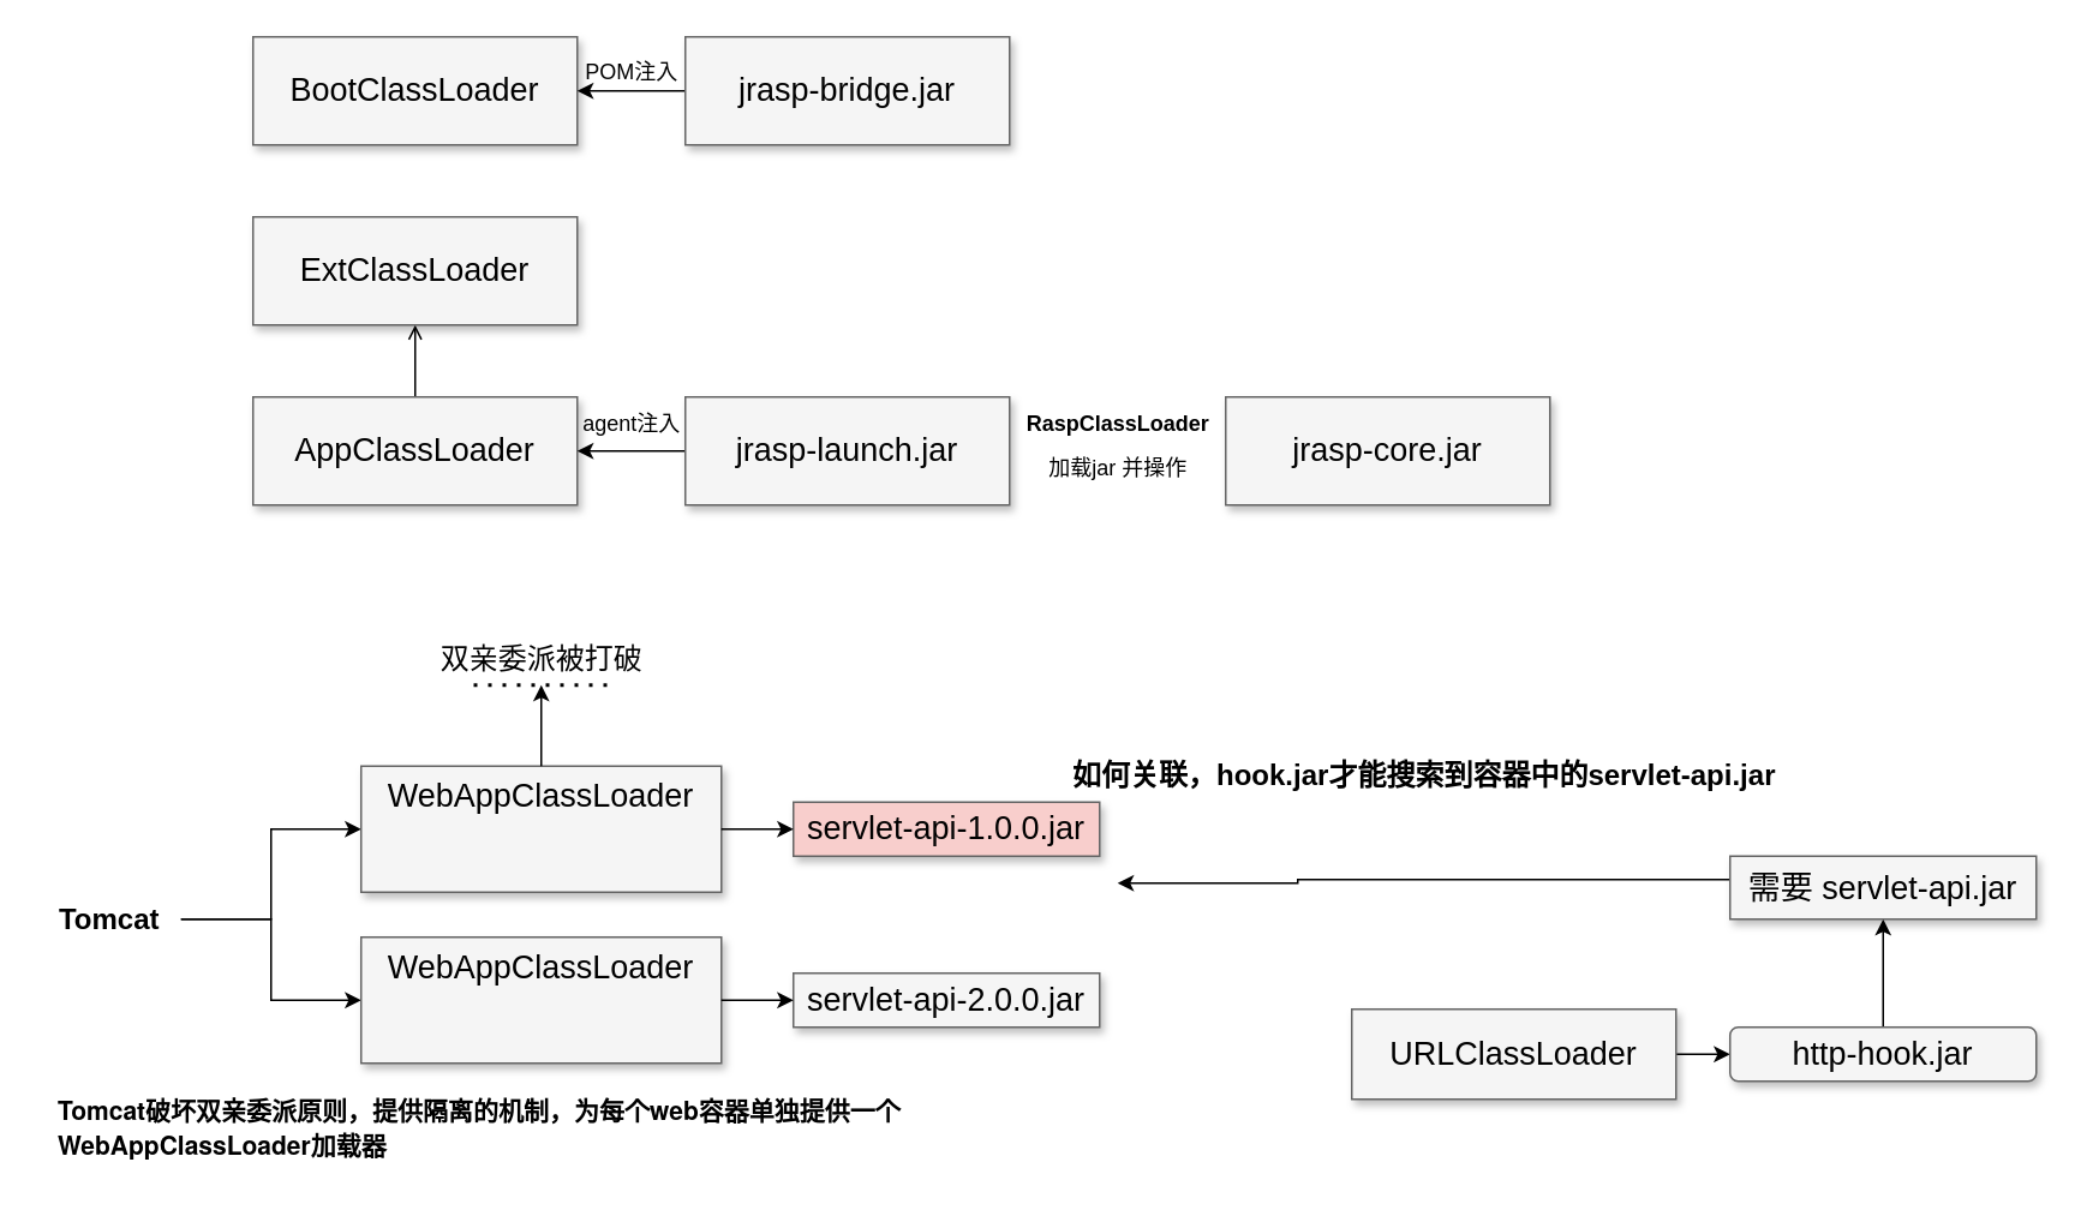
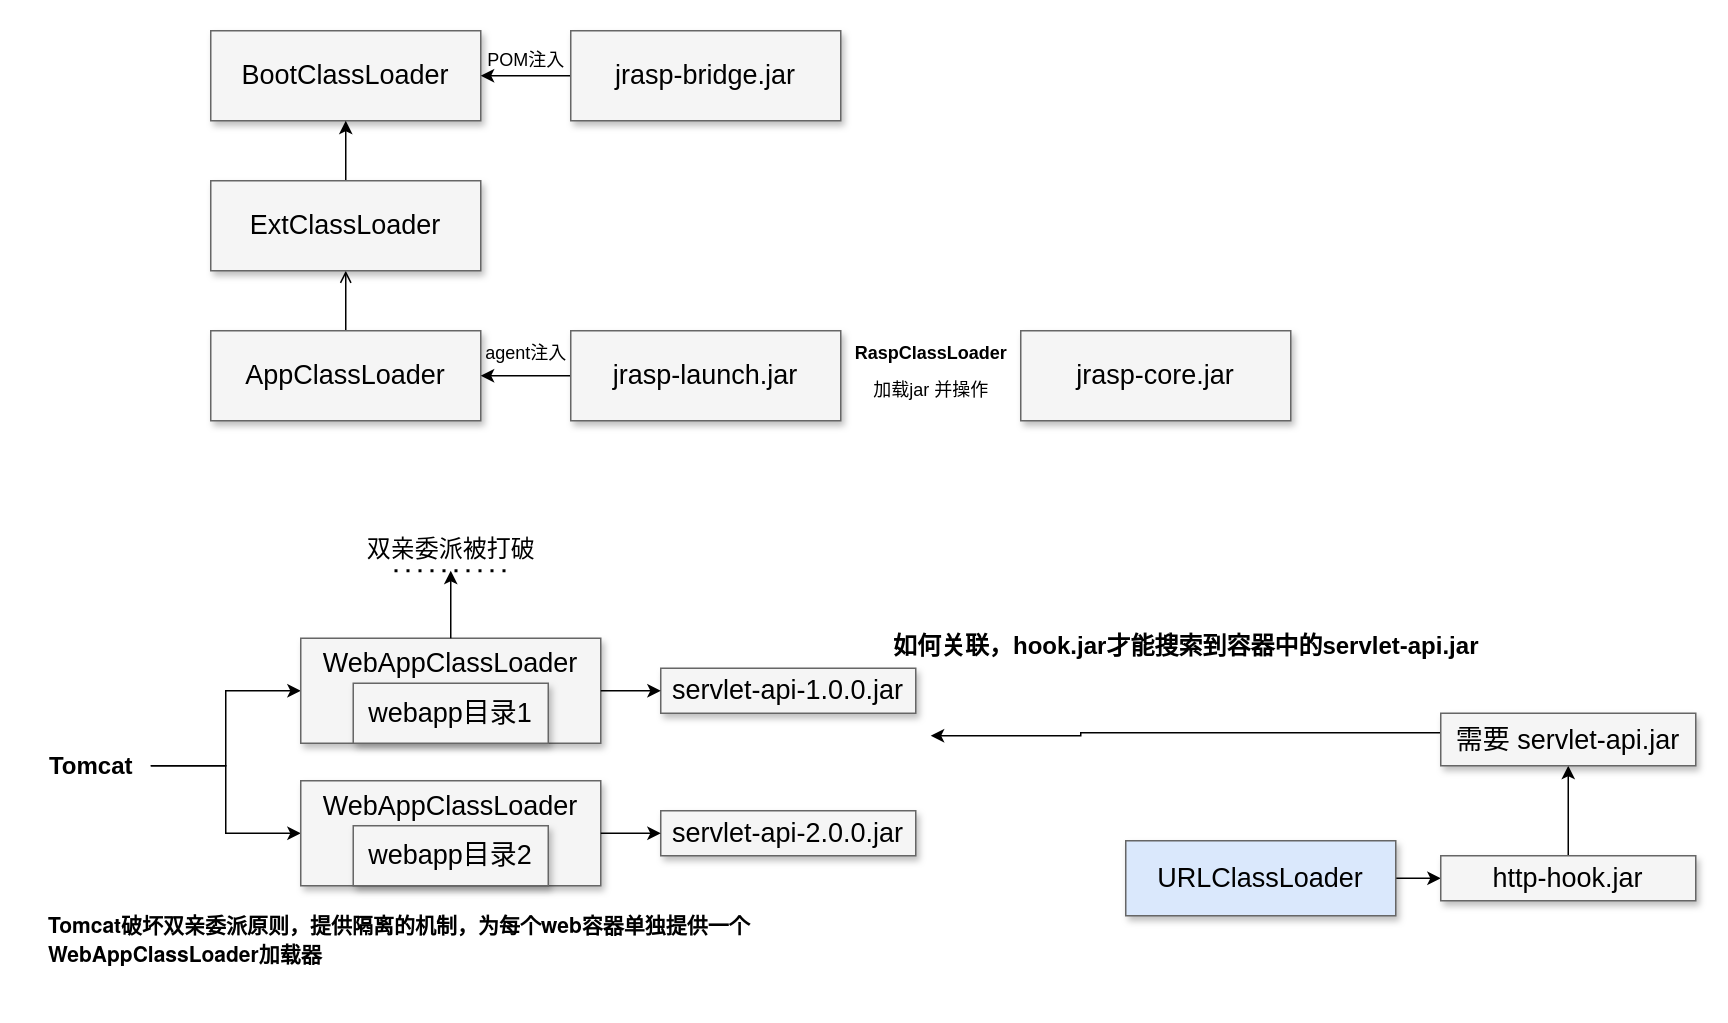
+ <mxCell id="13" value="" style="edgeStyle=orthogonalEdgeStyle;rounded=0;orthogonalLoop=1;jettySize=auto;html=1;" edge="1" parent="1" source="14" target="2"><mxGeometry relative="1" as="geometry" /></mxCell>
- <mxCell id="29" value="servlet-api-1.0.0.jar" style="whiteSpace=wrap;html=1;shadow=1;fontSize=18;fillColor=#f8cecc;strokeColor=#666666;" vertex="1" parent="1"><mxGeometry x="440" y="445" width="170" height="30" as="geometry" /></mxCell>
+ <mxCell id="29" value="servlet-api-1.0.0.jar" style="whiteSpace=wrap;html=1;shadow=1;fontSize=18;fillColor=#f5f5f5;strokeColor=#666666;" vertex="1" parent="1"><mxGeometry x="440" y="445" width="170" height="30" as="geometry" /></mxCell>
+ <mxCell id="23" value="webapp目录1" style="whiteSpace=wrap;html=1;shadow=1;fontSize=18;fillColor=#f5f5f5;strokeColor=#666666;" vertex="1" parent="21"><mxGeometry x="35" y="30" width="130" height="40" as="geometry" /></mxCell>
+ <mxCell id="26" value="webapp目录2" style="whiteSpace=wrap;html=1;shadow=1;fontSize=18;fillColor=#f5f5f5;strokeColor=#666666;" vertex="1" parent="24"><mxGeometry x="35" y="30" width="130" height="40" as="geometry" /></mxCell>
- <mxCell id="34" value="URLClassLoader" style="whiteSpace=wrap;html=1;shadow=1;fontSize=18;fillColor=#f5f5f5;strokeColor=#666666;" vertex="1" parent="1"><mxGeometry x="750" y="560" width="180" height="50" as="geometry" /></mxCell>
+ <mxCell id="34" value="URLClassLoader" style="whiteSpace=wrap;html=1;shadow=1;fontSize=18;fillColor=#dae8fc;strokeColor=#666666;" vertex="1" parent="1"><mxGeometry x="750" y="560" width="180" height="50" as="geometry" /></mxCell>
- <mxCell id="36" value="http-hook.jar" style="whiteSpace=wrap;html=1;shadow=1;fontSize=18;fillColor=#f5f5f5;strokeColor=#666666;rounded=1;" vertex="1" parent="1"><mxGeometry x="960" y="570" width="170" height="30" as="geometry" /></mxCell>
+ <mxCell id="36" value="http-hook.jar" style="whiteSpace=wrap;html=1;shadow=1;fontSize=18;fillColor=#f5f5f5;strokeColor=#666666;" vertex="1" parent="1"><mxGeometry x="960" y="570" width="170" height="30" as="geometry" /></mxCell>
